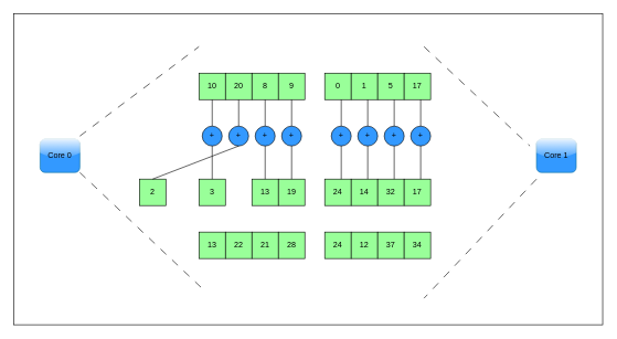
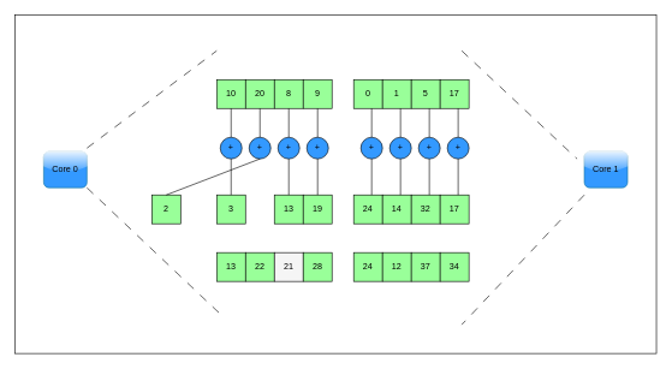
- <mxCell id="26" value="21" style="whiteSpace=wrap;html=1;aspect=fixed;fillColor=#99FF99;" vertex="1" parent="1"><mxGeometry x="380" y="350" width="40" height="40" as="geometry" /></mxCell>
+ <mxCell id="26" value="21" style="whiteSpace=wrap;html=1;aspect=fixed;fillColor=#f5f5f5;" vertex="1" parent="1"><mxGeometry x="380" y="350" width="40" height="40" as="geometry" /></mxCell>
